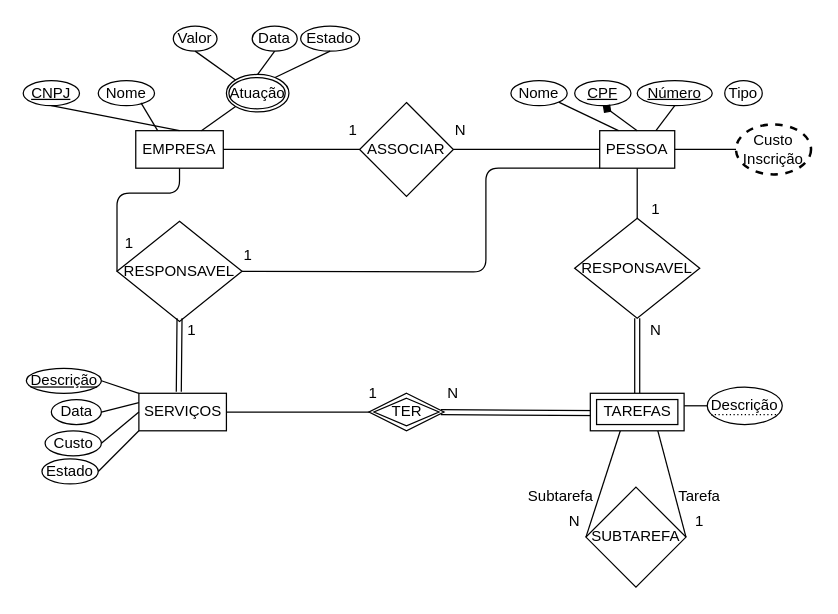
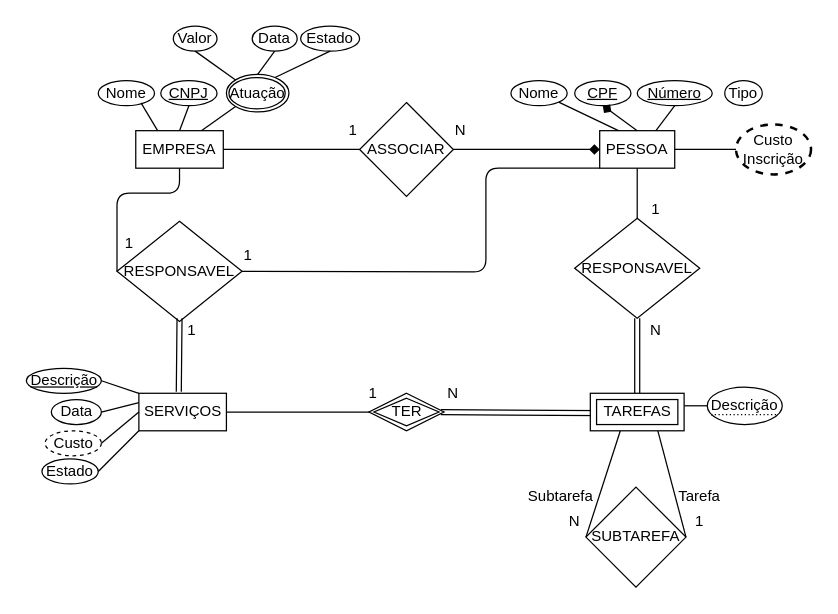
- <mxCell id="4" value="&lt;u&gt;CNPJ&lt;/u&gt;" style="ellipse;whiteSpace=wrap;html=1;" vertex="1" parent="1"><mxGeometry x="18" y="64" width="45" height="20" as="geometry" /></mxCell>
+ <mxCell id="4" value="&lt;u&gt;CNPJ&lt;/u&gt;" style="ellipse;whiteSpace=wrap;html=1;" vertex="1" parent="1"><mxGeometry x="128" y="64" width="45" height="20" as="geometry" /></mxCell>
- <mxCell id="19" value="" style="endArrow=none;html=1;exitX=1;exitY=0.5;exitDx=0;exitDy=0;entryX=0;entryY=0.5;entryDx=0;entryDy=0;" edge="1" parent="1" source="17" target="7"><mxGeometry width="50" height="50" relative="1" as="geometry"><mxPoint x="278" y="144" as="sourcePoint" /><mxPoint x="328" y="94" as="targetPoint" /></mxGeometry></mxCell>
+ <mxCell id="19" value="" style="endArrow=diamond;html=1;exitX=1;exitY=0.5;exitDx=0;exitDy=0;entryX=0;entryY=0.5;entryDx=0;entryDy=0;" edge="1" parent="1" source="17" target="7"><mxGeometry width="50" height="50" relative="1" as="geometry"><mxPoint x="278" y="144" as="sourcePoint" /><mxPoint x="328" y="94" as="targetPoint" /></mxGeometry></mxCell>
- <mxCell id="30" value="Custo" style="ellipse;whiteSpace=wrap;html=1;" vertex="1" parent="1"><mxGeometry x="35.5" y="344" width="45" height="20" as="geometry" /></mxCell>
+ <mxCell id="30" value="Custo" style="ellipse;whiteSpace=wrap;html=1;dashed=1;" vertex="1" parent="1"><mxGeometry x="35.5" y="344" width="45" height="20" as="geometry" /></mxCell>
